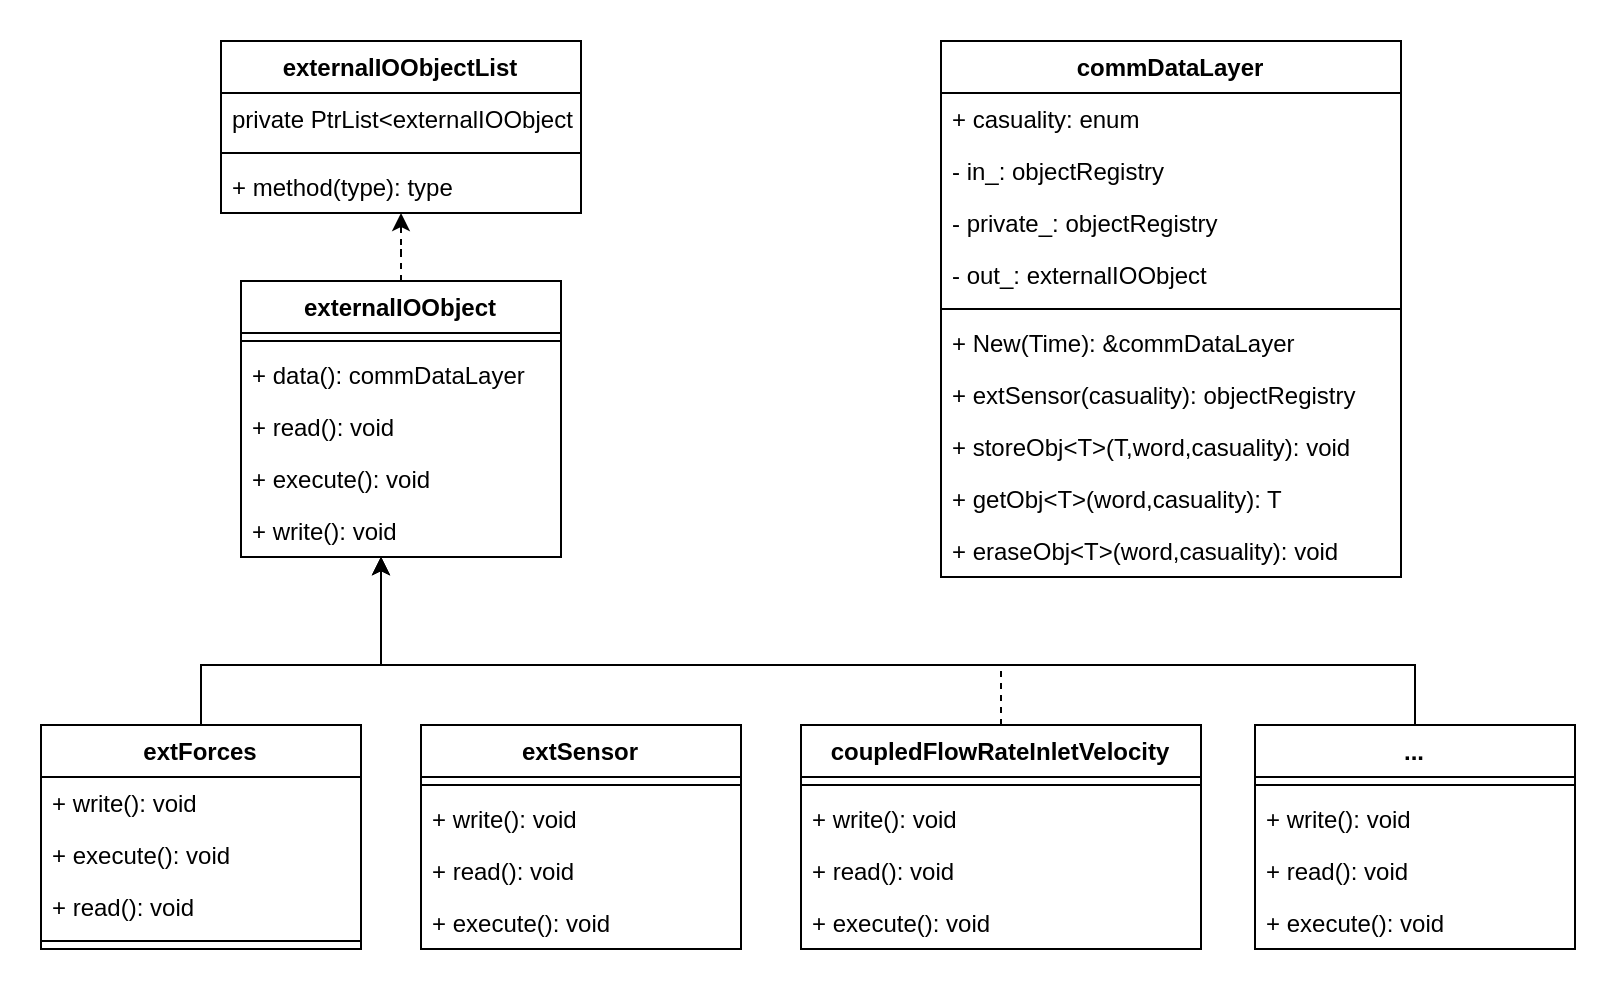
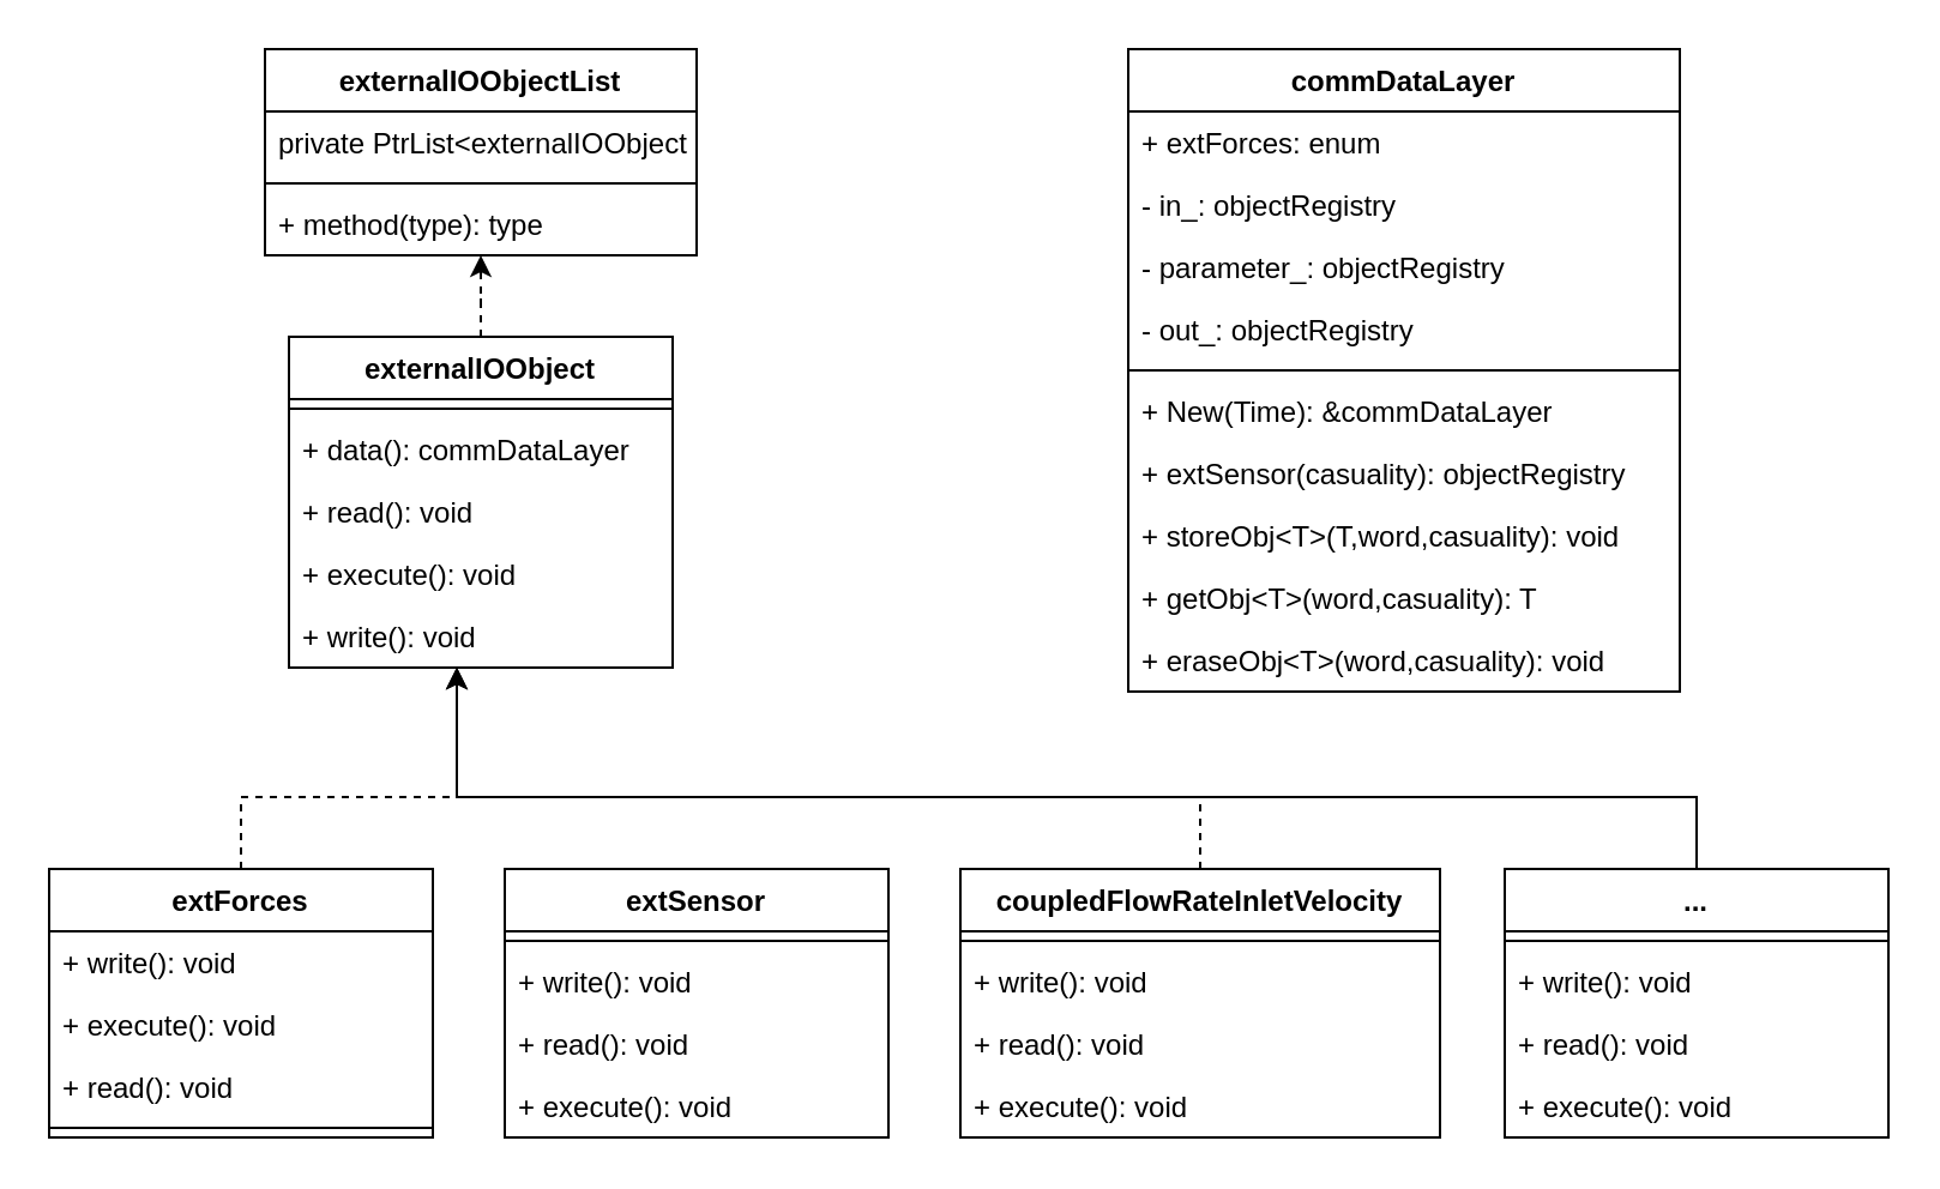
- <mxCell id="37" value="+ casuality: enum" style="text;strokeColor=none;fillColor=none;align=left;verticalAlign=top;spacingLeft=4;spacingRight=4;overflow=hidden;rotatable=0;points=[[0,0.5],[1,0.5]];portConstraint=eastwest;" vertex="1" parent="36"><mxGeometry y="26" width="230" height="26" as="geometry" /></mxCell>
+ <mxCell id="37" value="+ extForces: enum" style="text;strokeColor=none;fillColor=none;align=left;verticalAlign=top;spacingLeft=4;spacingRight=4;overflow=hidden;rotatable=0;points=[[0,0.5],[1,0.5]];portConstraint=eastwest;" vertex="1" parent="36"><mxGeometry y="26" width="230" height="26" as="geometry" /></mxCell>
- <mxCell id="39" value="- private_: objectRegistry" style="text;strokeColor=none;fillColor=none;align=left;verticalAlign=top;spacingLeft=4;spacingRight=4;overflow=hidden;rotatable=0;points=[[0,0.5],[1,0.5]];portConstraint=eastwest;" vertex="1" parent="36"><mxGeometry y="78" width="230" height="26" as="geometry" /></mxCell>
+ <mxCell id="39" value="- parameter_: objectRegistry" style="text;strokeColor=none;fillColor=none;align=left;verticalAlign=top;spacingLeft=4;spacingRight=4;overflow=hidden;rotatable=0;points=[[0,0.5],[1,0.5]];portConstraint=eastwest;" vertex="1" parent="36"><mxGeometry y="78" width="230" height="26" as="geometry" /></mxCell>
- <mxCell id="40" value="- out_: externalIOObject" style="text;strokeColor=none;fillColor=none;align=left;verticalAlign=top;spacingLeft=4;spacingRight=4;overflow=hidden;rotatable=0;points=[[0,0.5],[1,0.5]];portConstraint=eastwest;" vertex="1" parent="36"><mxGeometry y="104" width="230" height="26" as="geometry" /></mxCell>
+ <mxCell id="40" value="- out_: objectRegistry" style="text;strokeColor=none;fillColor=none;align=left;verticalAlign=top;spacingLeft=4;spacingRight=4;overflow=hidden;rotatable=0;points=[[0,0.5],[1,0.5]];portConstraint=eastwest;" vertex="1" parent="36"><mxGeometry y="104" width="230" height="26" as="geometry" /></mxCell>
- <mxCell id="13" style="edgeStyle=orthogonalEdgeStyle;rounded=0;orthogonalLoop=1;jettySize=auto;html=1;" edge="1" parent="1" source="14" target="3"><mxGeometry relative="1" as="geometry"><Array as="points"><mxPoint x="100" y="332" /><mxPoint x="190" y="332" /></Array></mxGeometry></mxCell>
+ <mxCell id="13" style="edgeStyle=orthogonalEdgeStyle;rounded=0;orthogonalLoop=1;jettySize=auto;html=1;dashed=1;" edge="1" parent="1" source="14" target="3"><mxGeometry relative="1" as="geometry"><Array as="points"><mxPoint x="100" y="332" /><mxPoint x="190" y="332" /></Array></mxGeometry></mxCell>
